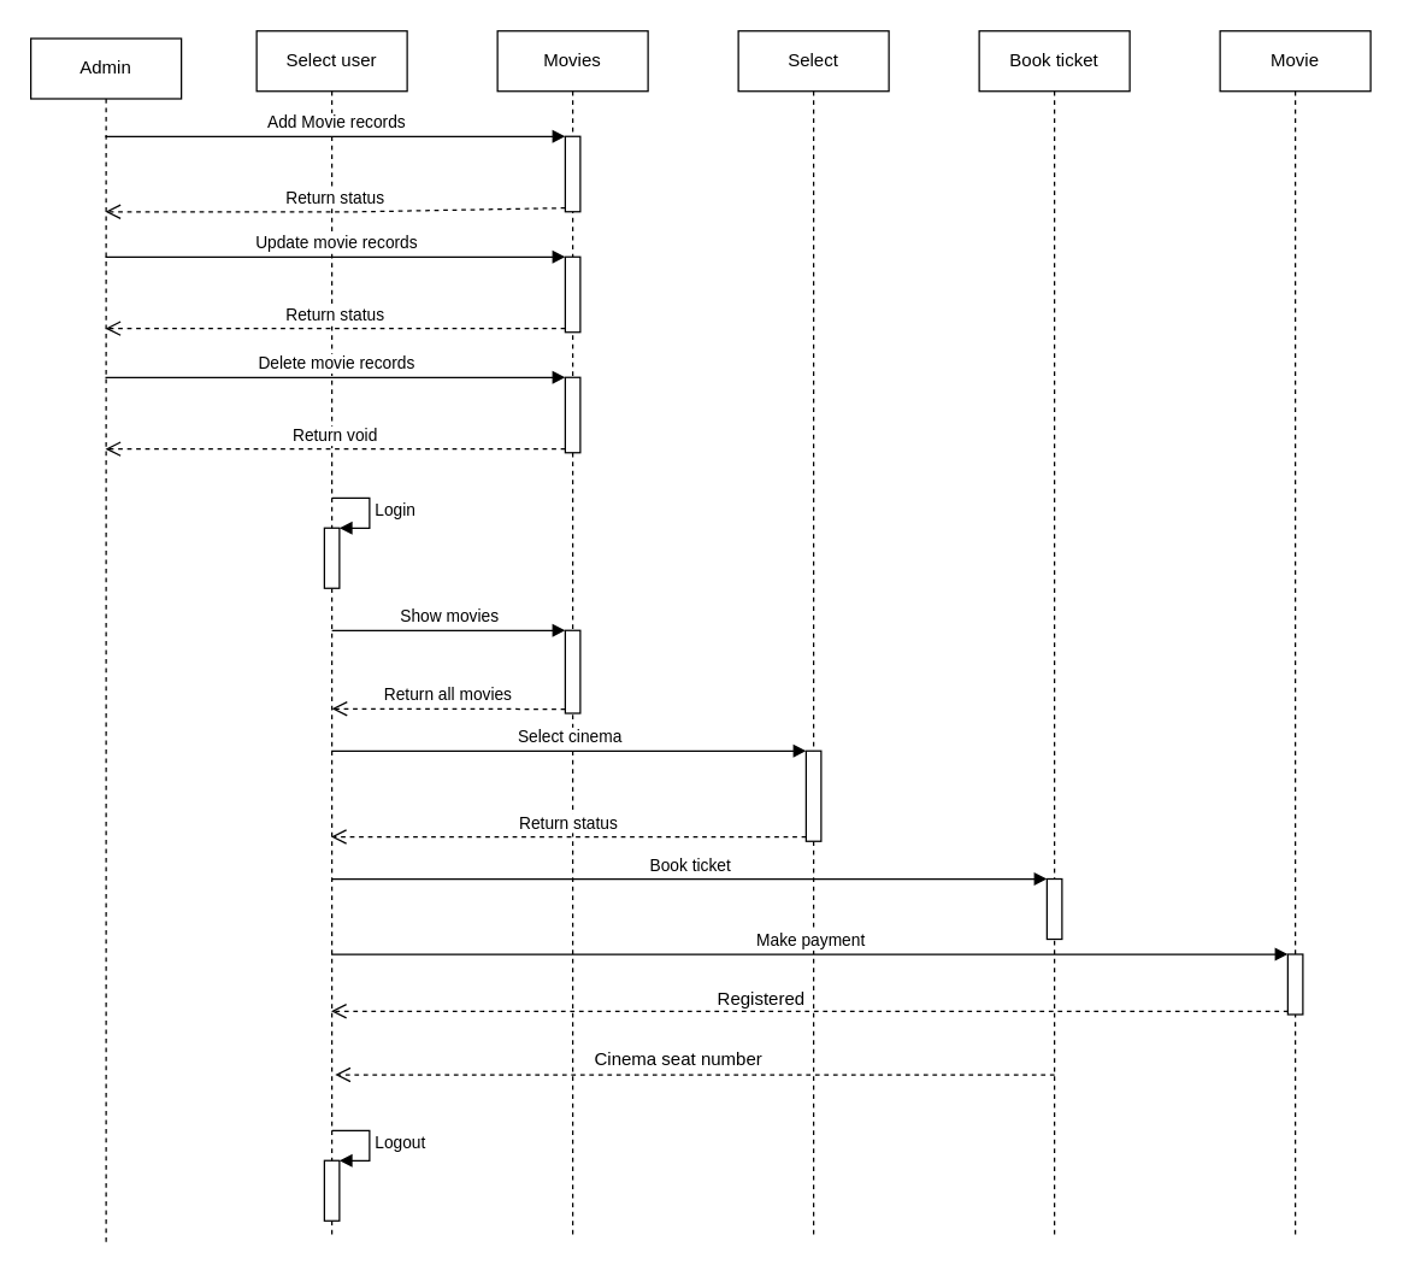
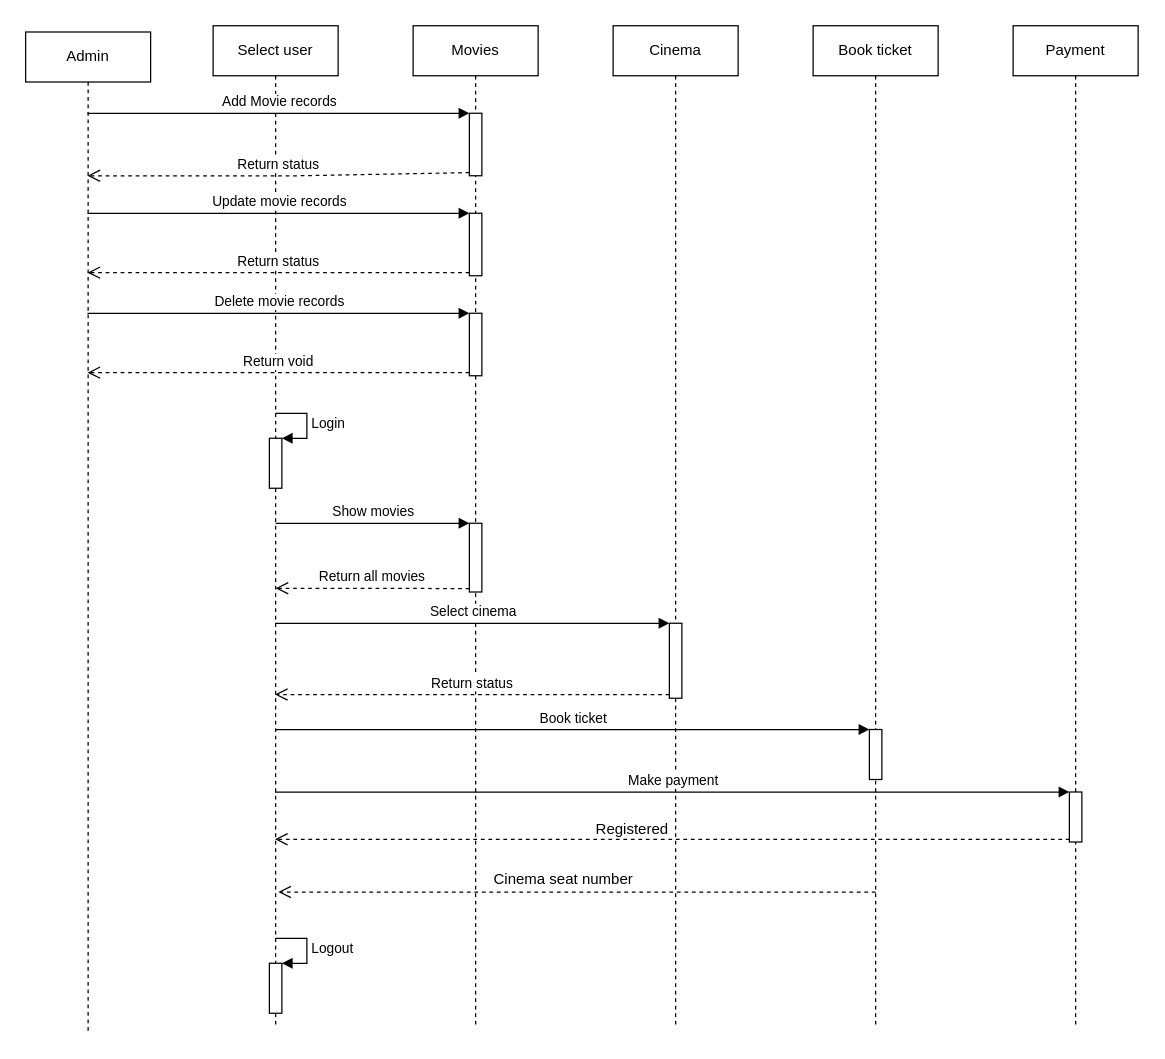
- <mxCell id="13" value="Select" style="shape=umlLifeline;perimeter=lifelinePerimeter;whiteSpace=wrap;html=1;container=1;collapsible=0;recursiveResize=0;outlineConnect=0;" parent="1" vertex="1"><mxGeometry x="490" y="20" width="100" height="800" as="geometry" /></mxCell>
+ <mxCell id="13" value="Cinema" style="shape=umlLifeline;perimeter=lifelinePerimeter;whiteSpace=wrap;html=1;container=1;collapsible=0;recursiveResize=0;outlineConnect=0;" parent="1" vertex="1"><mxGeometry x="490" y="20" width="100" height="800" as="geometry" /></mxCell>
- <mxCell id="24" value="Movie" style="shape=umlLifeline;perimeter=lifelinePerimeter;whiteSpace=wrap;html=1;container=1;collapsible=0;recursiveResize=0;outlineConnect=0;" parent="1" vertex="1"><mxGeometry x="810" y="20" width="100" height="800" as="geometry" /></mxCell>
+ <mxCell id="24" value="Payment" style="shape=umlLifeline;perimeter=lifelinePerimeter;whiteSpace=wrap;html=1;container=1;collapsible=0;recursiveResize=0;outlineConnect=0;" parent="1" vertex="1"><mxGeometry x="810" y="20" width="100" height="800" as="geometry" /></mxCell>
